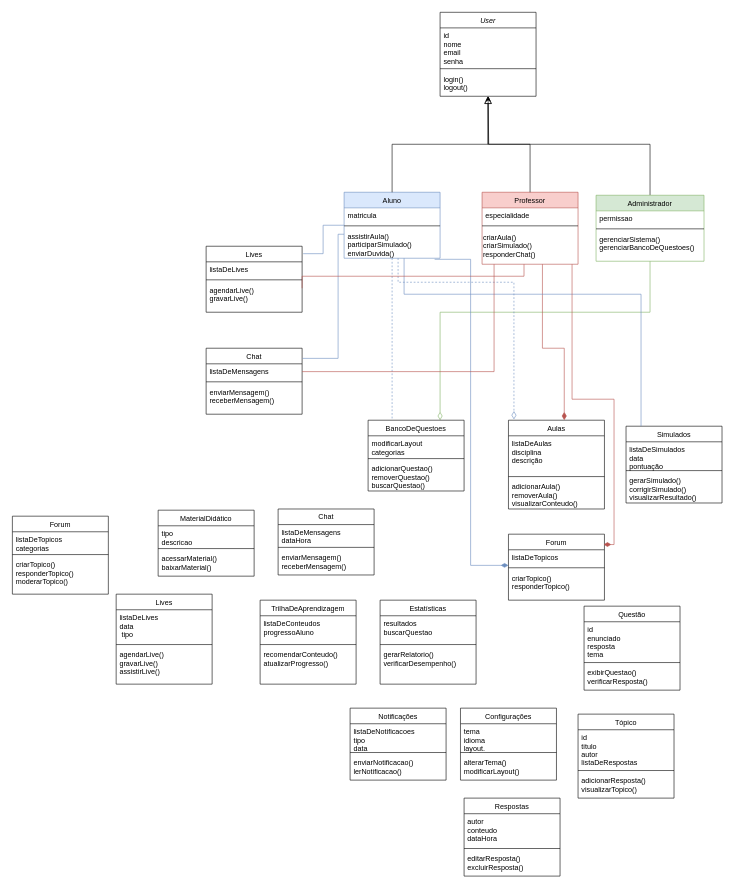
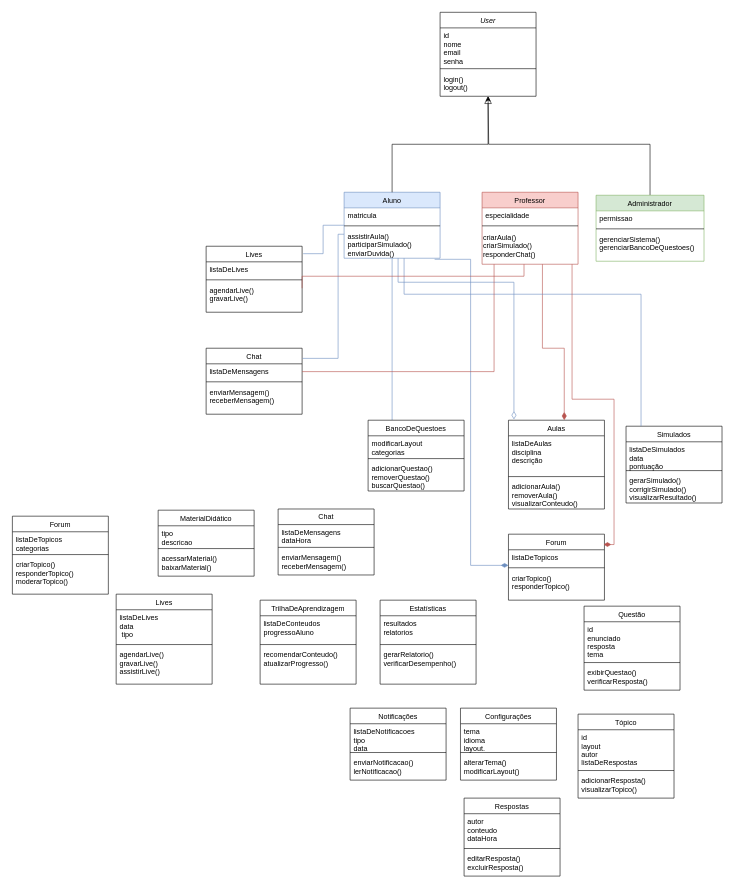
- <mxCell id="16" value="" style="endArrow=block;endSize=10;endFill=0;shadow=0;strokeWidth=1;rounded=0;curved=0;edgeStyle=elbowEdgeStyle;elbow=vertical;" parent="1" source="12" target="2" edge="1"><mxGeometry width="160" relative="1" as="geometry"><mxPoint x="723" y="333" as="sourcePoint" /><mxPoint x="823" y="231" as="targetPoint" /></mxGeometry></mxCell>
- <mxCell id="49" style="edgeStyle=orthogonalEdgeStyle;rounded=0;orthogonalLoop=1;jettySize=auto;html=1;entryX=0.057;entryY=-0.009;entryDx=0;entryDy=0;entryPerimeter=0;endArrow=diamondThin;endFill=0;endSize=11;fillColor=#dae8fc;strokeColor=#6c8ebf;dashed=1;" parent="1" source="7" target="27" edge="1"><mxGeometry relative="1" as="geometry"><Array as="points"><mxPoint x="663" y="470" /><mxPoint x="856" y="470" /></Array></mxGeometry></mxCell>
+ <mxCell id="49" style="edgeStyle=orthogonalEdgeStyle;rounded=0;orthogonalLoop=1;jettySize=auto;html=1;entryX=0.057;entryY=-0.009;entryDx=0;entryDy=0;entryPerimeter=0;endArrow=diamondThin;endFill=0;endSize=11;fillColor=#dae8fc;strokeColor=#6c8ebf;" parent="1" source="7" target="27" edge="1"><mxGeometry relative="1" as="geometry"><Array as="points"><mxPoint x="663" y="470" /><mxPoint x="856" y="470" /></Array></mxGeometry></mxCell>
- <mxCell id="18" style="edgeStyle=orthogonalEdgeStyle;rounded=0;orthogonalLoop=1;jettySize=auto;html=1;entryX=0.75;entryY=0;entryDx=0;entryDy=0;endArrow=diamondThin;endFill=0;startSize=6;endSize=11;fillColor=#d5e8d4;strokeColor=#82b366;" parent="1" source="19" target="23" edge="1"><mxGeometry relative="1" as="geometry"><Array as="points"><mxPoint x="1083" y="520" /><mxPoint x="733" y="520" /></Array></mxGeometry></mxCell>
- <mxCell id="6" style="edgeStyle=orthogonalEdgeStyle;rounded=0;orthogonalLoop=1;jettySize=auto;html=1;entryX=0.25;entryY=0;entryDx=0;entryDy=0;endArrow=none;endFill=0;fillColor=#dae8fc;strokeColor=#6c8ebf;dashed=1;" parent="1" source="7" target="23" edge="1"><mxGeometry relative="1" as="geometry" /></mxCell>
+ <mxCell id="6" style="edgeStyle=orthogonalEdgeStyle;rounded=0;orthogonalLoop=1;jettySize=auto;html=1;entryX=0.25;entryY=0;entryDx=0;entryDy=0;endArrow=none;endFill=0;fillColor=#dae8fc;strokeColor=#6c8ebf;" parent="1" source="7" target="23" edge="1"><mxGeometry relative="1" as="geometry" /></mxCell>
- <mxCell id="77" value="resultados&#10;buscarQuestao" style="text;align=left;verticalAlign=top;spacingLeft=4;spacingRight=4;overflow=hidden;rotatable=0;points=[[0,0.5],[1,0.5]];portConstraint=eastwest;" parent="76" vertex="1"><mxGeometry y="26" width="160" height="44" as="geometry" /></mxCell>
+ <mxCell id="77" value="resultados&#10;relatorios" style="text;align=left;verticalAlign=top;spacingLeft=4;spacingRight=4;overflow=hidden;rotatable=0;points=[[0,0.5],[1,0.5]];portConstraint=eastwest;" parent="76" vertex="1"><mxGeometry y="26" width="160" height="44" as="geometry" /></mxCell>
- <mxCell id="93" value="id&#10;titulo&#10;autor&#10;listaDeRespostas" style="text;align=left;verticalAlign=top;spacingLeft=4;spacingRight=4;overflow=hidden;rotatable=0;points=[[0,0.5],[1,0.5]];portConstraint=eastwest;" vertex="1" parent="92"><mxGeometry y="26" width="160" height="64" as="geometry" /></mxCell>
+ <mxCell id="93" value="id&#10;layout&#10;autor&#10;listaDeRespostas" style="text;align=left;verticalAlign=top;spacingLeft=4;spacingRight=4;overflow=hidden;rotatable=0;points=[[0,0.5],[1,0.5]];portConstraint=eastwest;" vertex="1" parent="92"><mxGeometry y="26" width="160" height="64" as="geometry" /></mxCell>
